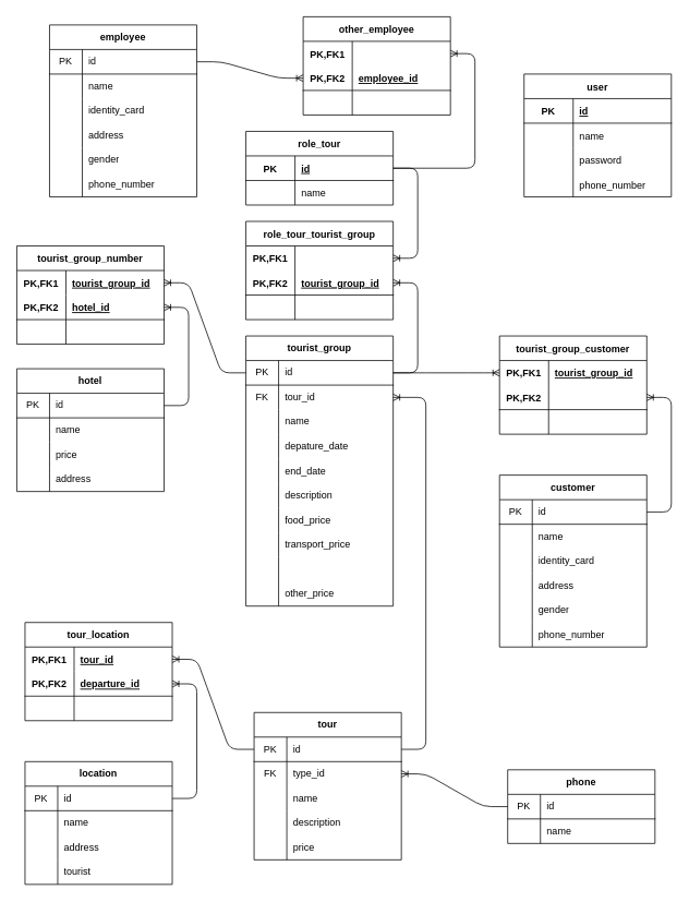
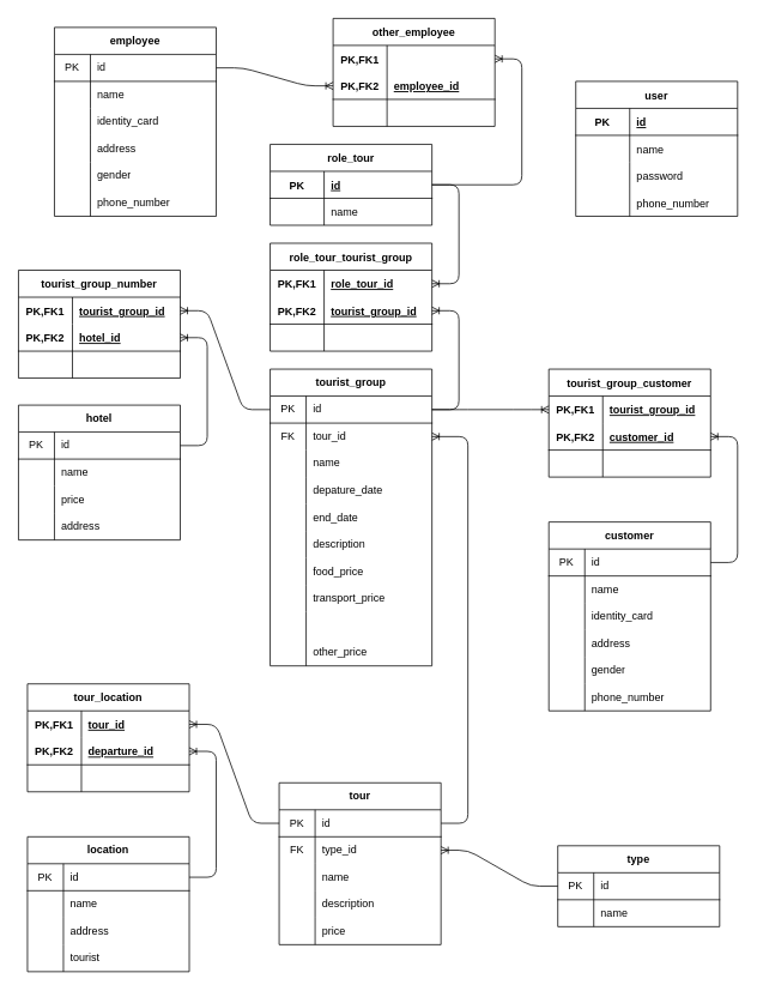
+ <mxCell id="192" value="role_tour_id" style="shape=partialRectangle;connectable=0;fillColor=none;top=0;left=0;bottom=0;right=0;align=left;spacingLeft=6;fontStyle=5;overflow=hidden;" vertex="1" parent="190"><mxGeometry x="60" width="120" height="30" as="geometry" /></mxCell>
+ <mxCell id="170" value="customer_id" style="shape=partialRectangle;connectable=0;fillColor=none;top=0;left=0;bottom=0;right=0;align=left;spacingLeft=6;fontStyle=5;overflow=hidden;" parent="168" vertex="1"><mxGeometry x="60" width="120" height="30" as="geometry" /></mxCell>
- <mxCell id="31" value="phone" style="shape=table;html=1;whiteSpace=wrap;startSize=30;container=1;collapsible=0;childLayout=tableLayout;fixedRows=1;rowLines=0;fontStyle=1;align=center;" parent="1" vertex="1"><mxGeometry x="620" y="940" width="180" height="90" as="geometry" /></mxCell>
+ <mxCell id="31" value="type" style="shape=table;html=1;whiteSpace=wrap;startSize=30;container=1;collapsible=0;childLayout=tableLayout;fixedRows=1;rowLines=0;fontStyle=1;align=center;" parent="1" vertex="1"><mxGeometry x="620" y="940" width="180" height="90" as="geometry" /></mxCell>
